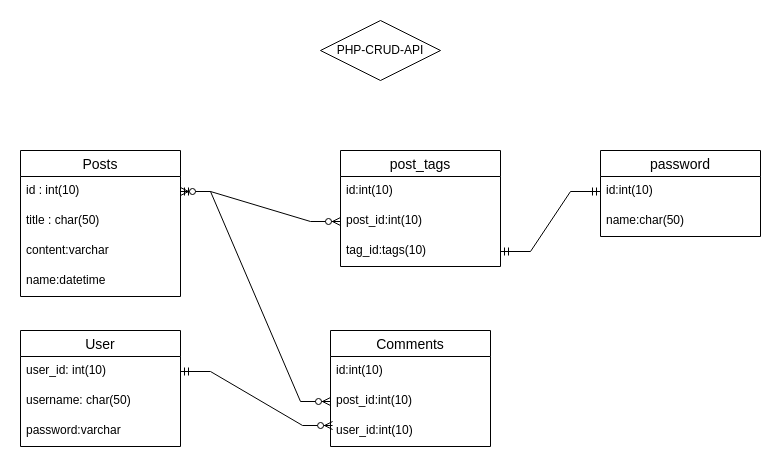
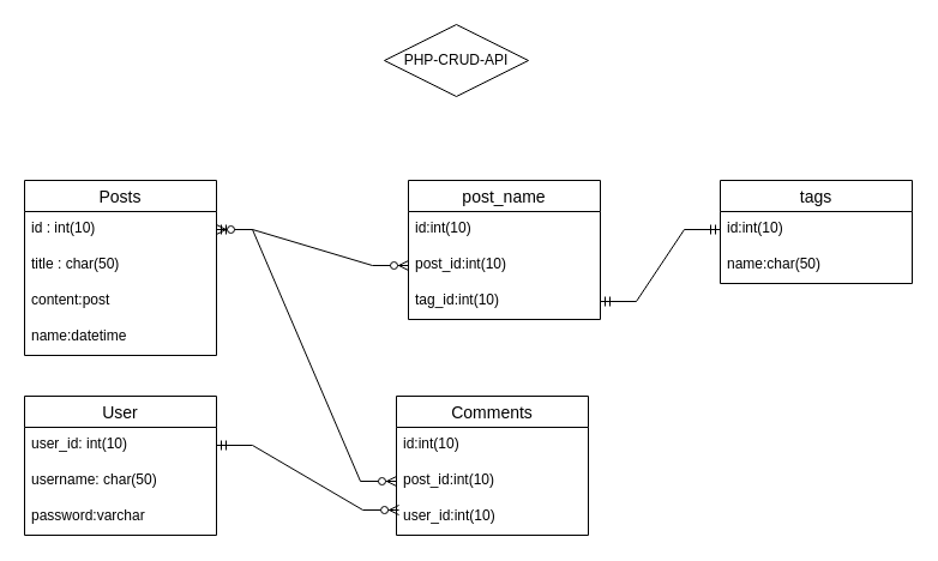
- <mxCell id="17" value="post_tags" style="swimlane;fontStyle=0;childLayout=stackLayout;horizontal=1;startSize=26;horizontalStack=0;resizeParent=1;resizeParentMax=0;resizeLast=0;collapsible=1;marginBottom=0;align=center;fontSize=14;" vertex="1" parent="1"><mxGeometry x="340" y="150" width="160" height="116" as="geometry" /></mxCell>
+ <mxCell id="17" value="post_name" style="swimlane;fontStyle=0;childLayout=stackLayout;horizontal=1;startSize=26;horizontalStack=0;resizeParent=1;resizeParentMax=0;resizeLast=0;collapsible=1;marginBottom=0;align=center;fontSize=14;" vertex="1" parent="1"><mxGeometry x="340" y="150" width="160" height="116" as="geometry" /></mxCell>
- <mxCell id="23" value="password" style="swimlane;fontStyle=0;childLayout=stackLayout;horizontal=1;startSize=26;horizontalStack=0;resizeParent=1;resizeParentMax=0;resizeLast=0;collapsible=1;marginBottom=0;align=center;fontSize=14;" vertex="1" parent="1"><mxGeometry x="600" y="150" width="160" height="86" as="geometry" /></mxCell>
+ <mxCell id="23" value="tags" style="swimlane;fontStyle=0;childLayout=stackLayout;horizontal=1;startSize=26;horizontalStack=0;resizeParent=1;resizeParentMax=0;resizeLast=0;collapsible=1;marginBottom=0;align=center;fontSize=14;" vertex="1" parent="1"><mxGeometry x="600" y="150" width="160" height="86" as="geometry" /></mxCell>
- <mxCell id="6" value="content:varchar" style="text;strokeColor=none;fillColor=none;spacingLeft=4;spacingRight=4;overflow=hidden;rotatable=0;points=[[0,0.5],[1,0.5]];portConstraint=eastwest;fontSize=12;" vertex="1" parent="3"><mxGeometry y="86" width="160" height="30" as="geometry" /></mxCell>
+ <mxCell id="6" value="content:post" style="text;strokeColor=none;fillColor=none;spacingLeft=4;spacingRight=4;overflow=hidden;rotatable=0;points=[[0,0.5],[1,0.5]];portConstraint=eastwest;fontSize=12;" vertex="1" parent="3"><mxGeometry y="86" width="160" height="30" as="geometry" /></mxCell>
- <mxCell id="20" value="tag_id:tags(10)" style="text;strokeColor=none;fillColor=none;spacingLeft=4;spacingRight=4;overflow=hidden;rotatable=0;points=[[0,0.5],[1,0.5]];portConstraint=eastwest;fontSize=12;" vertex="1" parent="17"><mxGeometry y="86" width="160" height="30" as="geometry" /></mxCell>
+ <mxCell id="20" value="tag_id:int(10)" style="text;strokeColor=none;fillColor=none;spacingLeft=4;spacingRight=4;overflow=hidden;rotatable=0;points=[[0,0.5],[1,0.5]];portConstraint=eastwest;fontSize=12;" vertex="1" parent="17"><mxGeometry y="86" width="160" height="30" as="geometry" /></mxCell>
